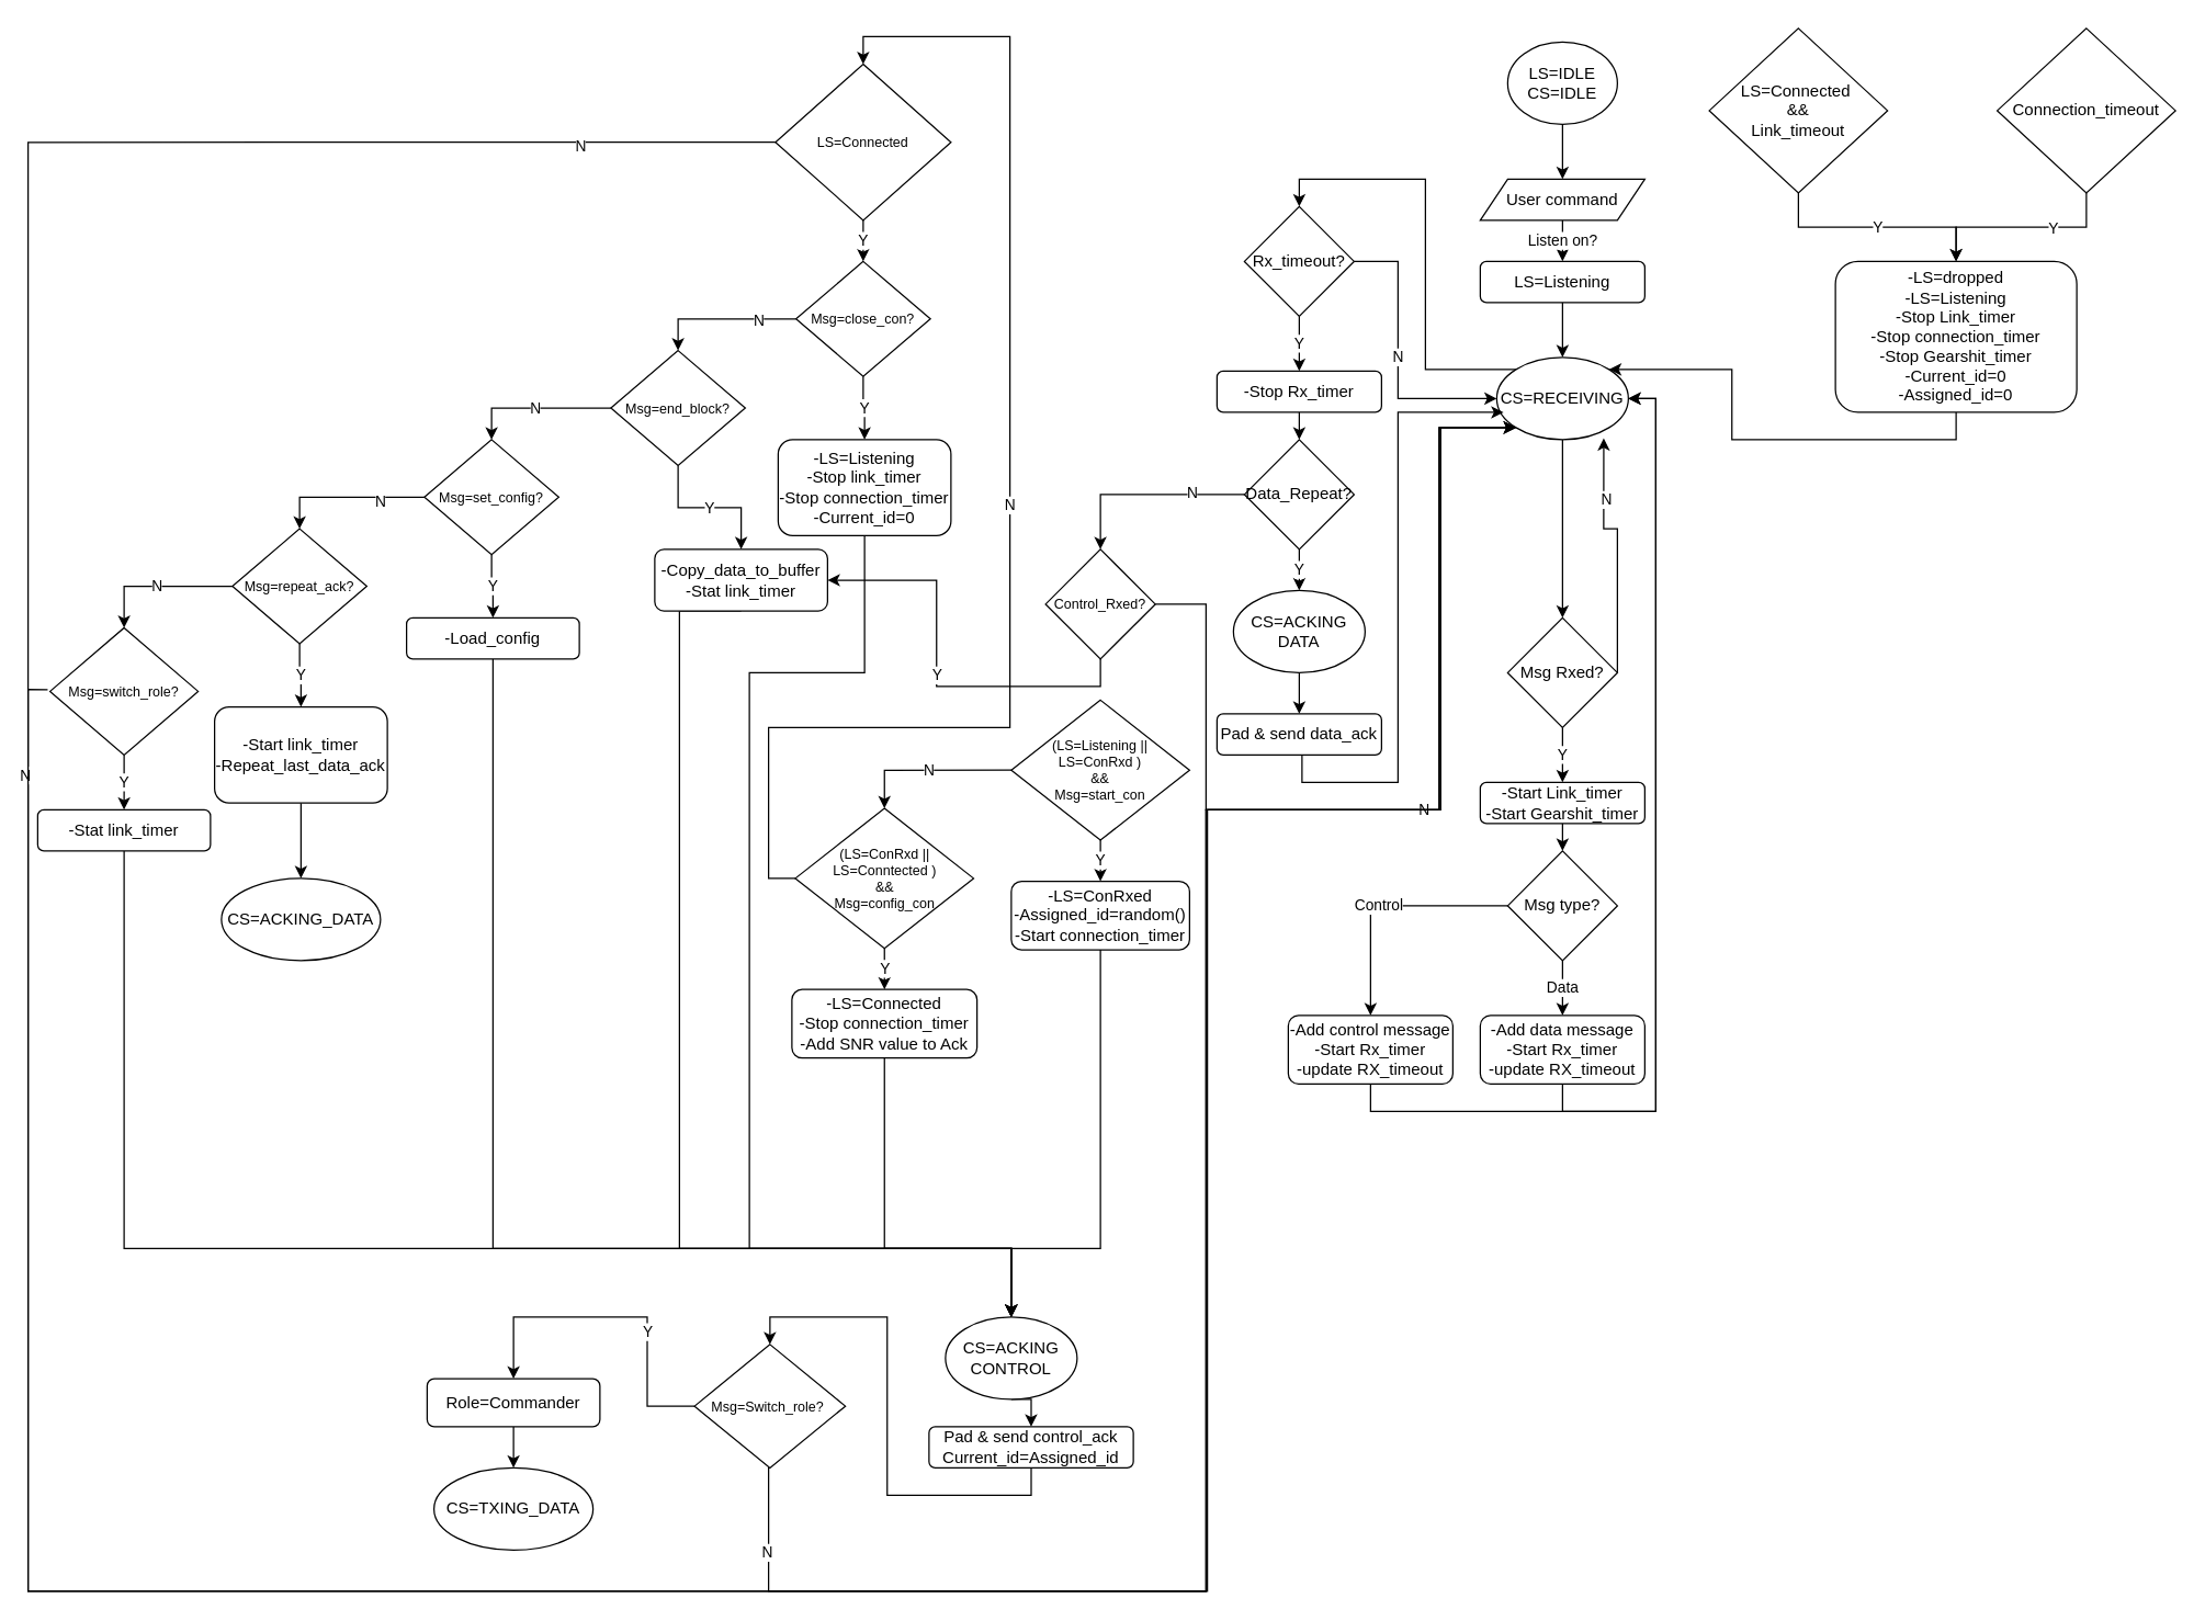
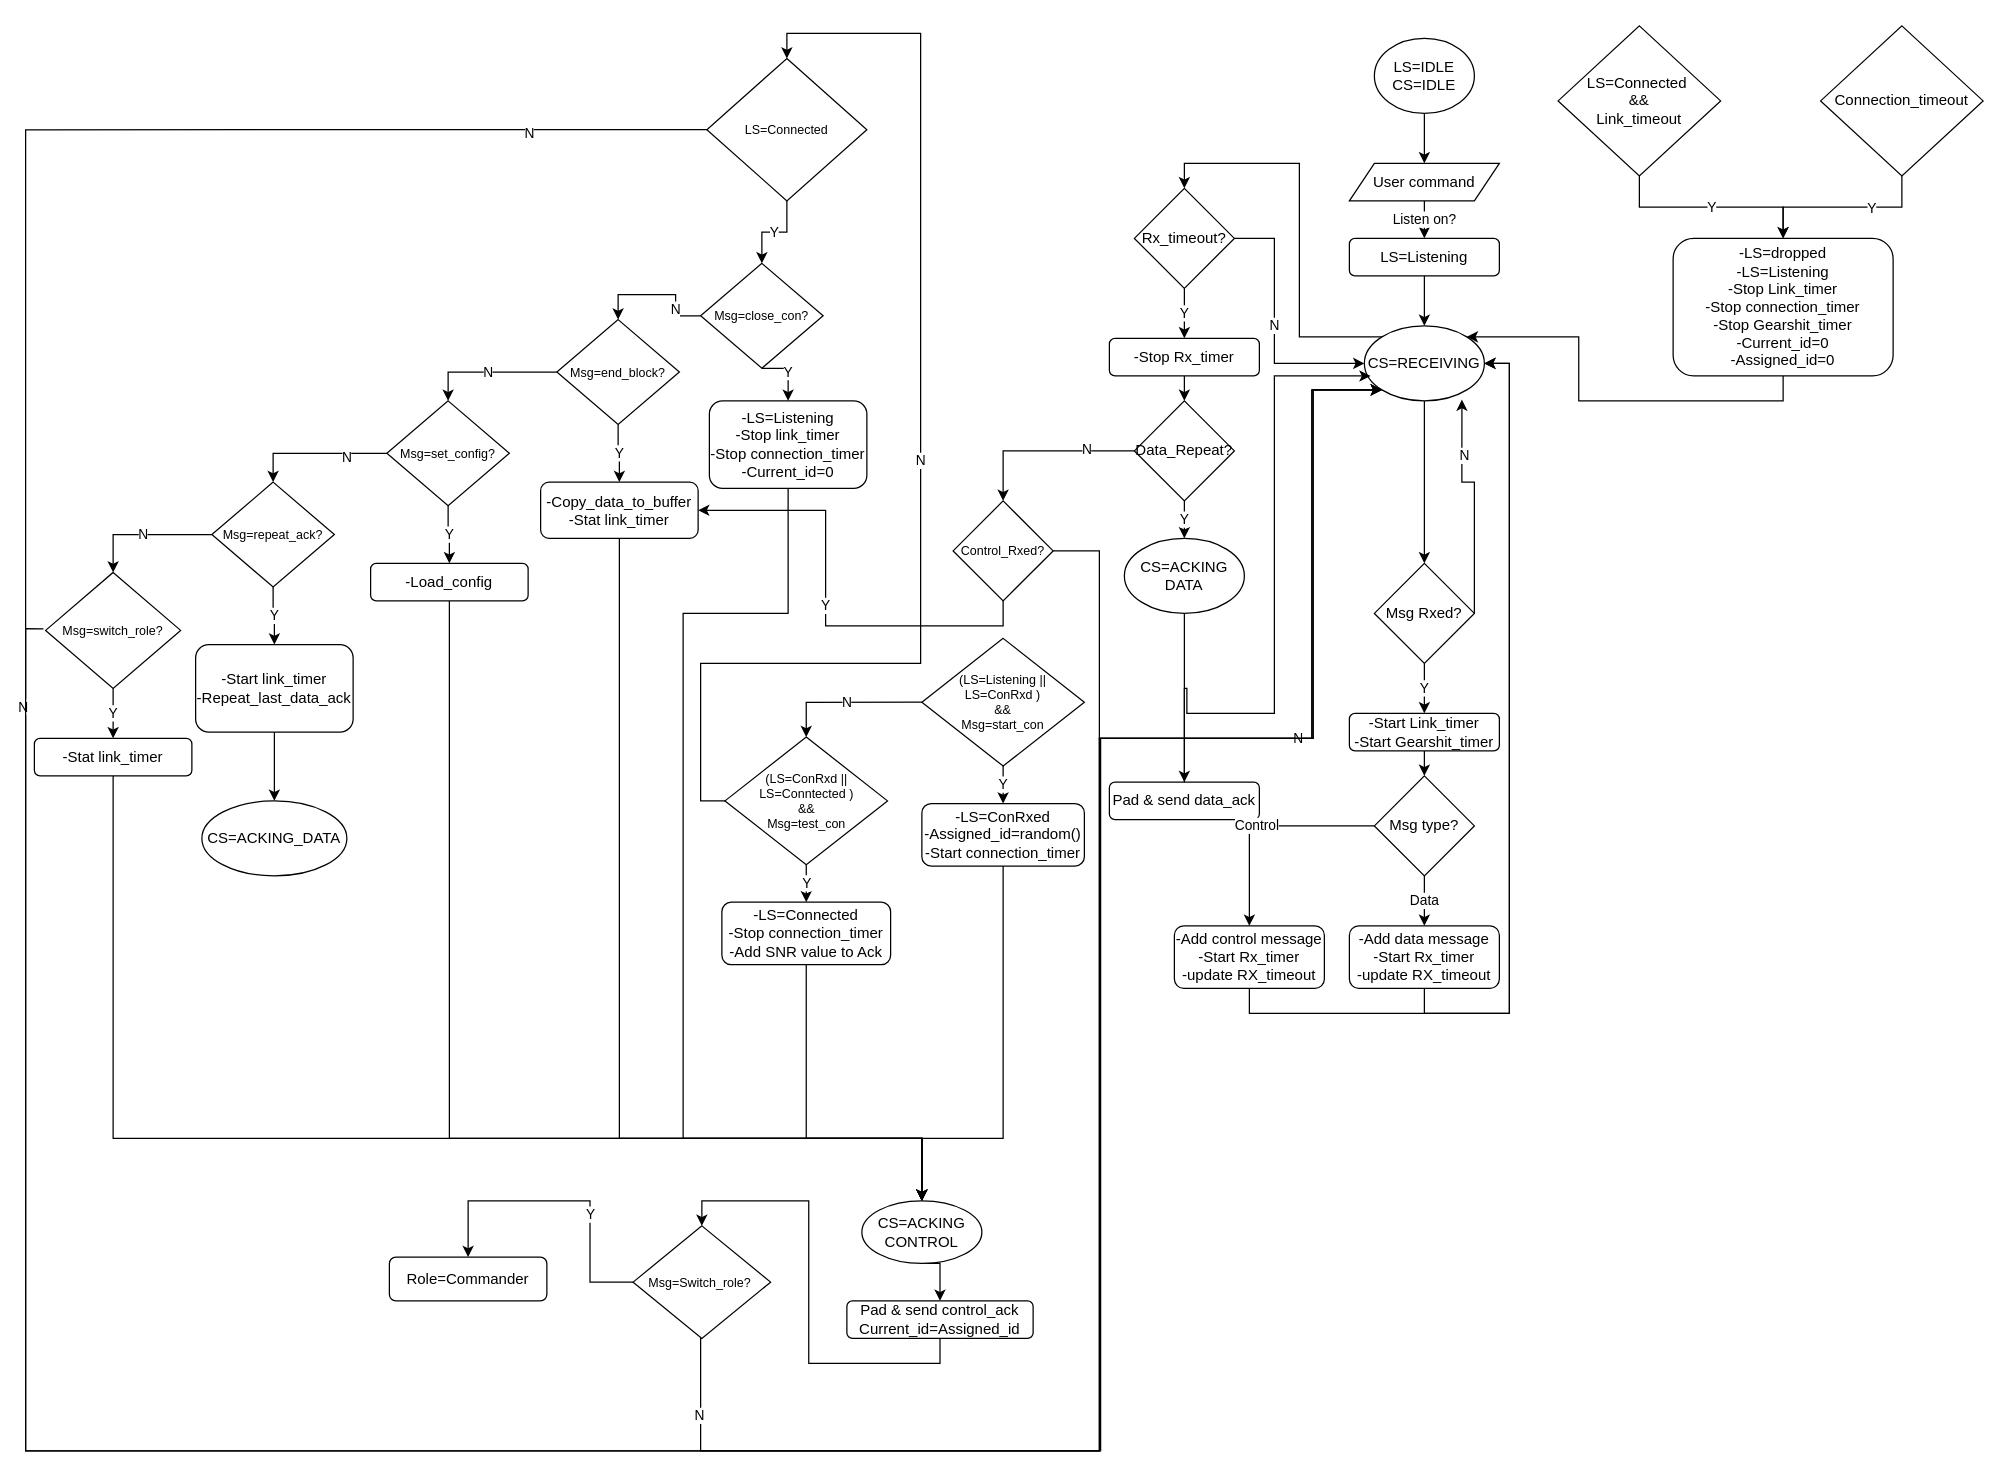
- <mxCell id="84" value="Msg=close_con?" style="rhombus;whiteSpace=wrap;html=1;fontSize=10;" parent="1" vertex="1"><mxGeometry x="580" y="190" width="98" height="83.9" as="geometry" /></mxCell>
+ <mxCell id="84" value="Msg=close_con?" style="rhombus;whiteSpace=wrap;html=1;fontSize=10;" parent="1" vertex="1"><mxGeometry x="560" y="210" width="98" height="83.9" as="geometry" /></mxCell>
- <mxCell id="86" value="&lt;div&gt;-Copy_data_to_buffer&lt;/div&gt;&lt;div&gt;-Stat link_timer&lt;/div&gt;" style="rounded=1;whiteSpace=wrap;html=1;fontSize=12;glass=0;strokeWidth=1;shadow=0;" parent="1" vertex="1"><mxGeometry x="477" y="400" width="126" height="45" as="geometry" /></mxCell>
+ <mxCell id="86" value="&lt;div&gt;-Copy_data_to_buffer&lt;/div&gt;&lt;div&gt;-Stat link_timer&lt;/div&gt;" style="rounded=1;whiteSpace=wrap;html=1;fontSize=12;glass=0;strokeWidth=1;shadow=0;" parent="1" vertex="1"><mxGeometry x="432" y="385" width="126" height="45" as="geometry" /></mxCell>
- <mxCell id="21" value="Pad &amp;amp; send data_ack" style="rounded=1;whiteSpace=wrap;html=1;fontSize=12;glass=0;strokeWidth=1;shadow=0;" parent="1" vertex="1"><mxGeometry x="887" y="520" width="120" height="30" as="geometry" /></mxCell>
+ <mxCell id="21" value="Pad &amp;amp; send data_ack" style="rounded=1;whiteSpace=wrap;html=1;fontSize=12;glass=0;strokeWidth=1;shadow=0;" parent="1" vertex="1"><mxGeometry x="887" y="625" width="120" height="30" as="geometry" /></mxCell>
- <mxCell id="51" value="&lt;div&gt;(LS=ConRxd ||&lt;/div&gt;&lt;div&gt;LS=Conntected )&lt;/div&gt;&lt;div&gt;&amp;amp;&amp;amp;&lt;/div&gt;&lt;div&gt;Msg=config_con&lt;/div&gt;" style="rhombus;whiteSpace=wrap;html=1;fontSize=10;" parent="1" vertex="1"><mxGeometry x="579.5" y="588.93" width="130" height="102.14" as="geometry" /></mxCell>
+ <mxCell id="51" value="&lt;div&gt;(LS=ConRxd ||&lt;/div&gt;&lt;div&gt;LS=Conntected )&lt;/div&gt;&lt;div&gt;&amp;amp;&amp;amp;&lt;/div&gt;&lt;div&gt;Msg=test_con&lt;/div&gt;" style="rhombus;whiteSpace=wrap;html=1;fontSize=10;" parent="1" vertex="1"><mxGeometry x="579.5" y="588.93" width="130" height="102.14" as="geometry" /></mxCell>
- <mxCell id="43" value="&lt;div&gt;&lt;span style=&quot;background-color: initial;&quot;&gt;CS=ACKING&lt;/span&gt;&lt;/div&gt;&lt;div&gt;&lt;span style=&quot;background-color: initial;&quot;&gt;CONTROL&lt;/span&gt;&lt;/div&gt;" style="ellipse;whiteSpace=wrap;html=1;" parent="1" vertex="1"><mxGeometry x="689" y="960" width="96" height="60" as="geometry" /></mxCell>
+ <mxCell id="43" value="&lt;div&gt;&lt;span style=&quot;background-color: initial;&quot;&gt;CS=ACKING&lt;/span&gt;&lt;/div&gt;&lt;div&gt;&lt;span style=&quot;background-color: initial;&quot;&gt;CONTROL&lt;/span&gt;&lt;/div&gt;" style="ellipse;whiteSpace=wrap;html=1;" parent="1" vertex="1"><mxGeometry x="689" y="960" width="96" height="50" as="geometry" /></mxCell>
- <mxCell id="78" style="edgeStyle=orthogonalEdgeStyle;rounded=0;orthogonalLoop=1;jettySize=auto;html=1;exitX=0.5;exitY=1;exitDx=0;exitDy=0;entryX=0.5;entryY=0;entryDx=0;entryDy=0;" parent="1" source="79" target="80" edge="1"><mxGeometry relative="1" as="geometry" /></mxCell>
- <mxCell id="80" value="&lt;div&gt;&lt;span style=&quot;background-color: initial;&quot;&gt;CS=TXING_DATA&lt;/span&gt;&lt;/div&gt;" style="ellipse;whiteSpace=wrap;html=1;" parent="1" vertex="1"><mxGeometry x="316" y="1070" width="116" height="60" as="geometry" /></mxCell>
